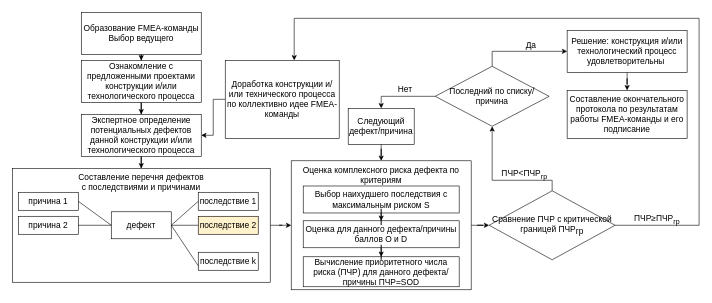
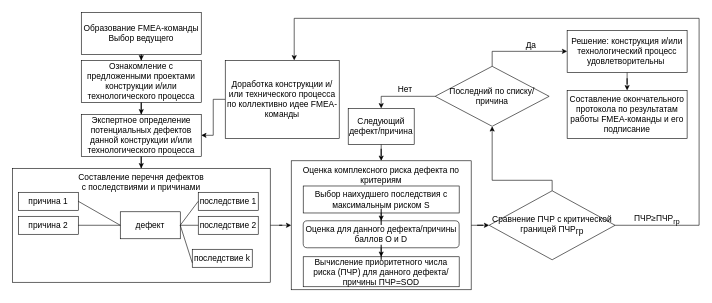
- <mxCell id="44" value="ПЧР&amp;lt;ПЧР&lt;sub&gt;гр&lt;/sub&gt;" style="text;html=1;strokeColor=none;fillColor=none;align=center;verticalAlign=middle;whiteSpace=wrap;rounded=0;fontSize=14;" vertex="1" parent="1"><mxGeometry x="844" y="275" width="60" height="30" as="geometry" /></mxCell>
- <mxCell id="26" value="дефект" style="rounded=0;whiteSpace=wrap;html=1;fontSize=14;" vertex="1" parent="19"><mxGeometry x="165" y="72.5" width="100" height="45" as="geometry" /></mxCell>
+ <mxCell id="26" value="дефект" style="rounded=0;whiteSpace=wrap;html=1;fontSize=14;" vertex="1" parent="19"><mxGeometry x="180" y="72.5" width="100" height="45" as="geometry" /></mxCell>
- <mxCell id="24" value="последствие 2" style="rounded=0;whiteSpace=wrap;html=1;fontSize=14;fillColor=#fff2cc;" vertex="1" parent="19"><mxGeometry x="310" y="80" width="100" height="30" as="geometry" /></mxCell>
+ <mxCell id="24" value="последствие 2" style="rounded=0;whiteSpace=wrap;html=1;fontSize=14;" vertex="1" parent="19"><mxGeometry x="310" y="80" width="100" height="30" as="geometry" /></mxCell>
- <mxCell id="15" value="Оценка для данного дефекта/причины баллов O и D" style="rounded=0;whiteSpace=wrap;html=1;fontSize=14;" vertex="1" parent="12"><mxGeometry x="20" y="100" width="260" height="45" as="geometry" /></mxCell>
+ <mxCell id="15" value="Оценка для данного дефекта/причины баллов O и D" style="whiteSpace=wrap;html=1;fontSize=14;rounded=1;" vertex="1" parent="12"><mxGeometry x="20" y="100" width="260" height="45" as="geometry" /></mxCell>
- <mxCell id="25" value="последствие k" style="rounded=0;whiteSpace=wrap;html=1;fontSize=14;" vertex="1" parent="19"><mxGeometry x="310" y="140" width="100" height="30" as="geometry" /></mxCell>
+ <mxCell id="25" value="последствие k" style="rounded=0;whiteSpace=wrap;html=1;fontSize=14;" vertex="1" parent="19"><mxGeometry x="300" y="135" width="100" height="30" as="geometry" /></mxCell>
